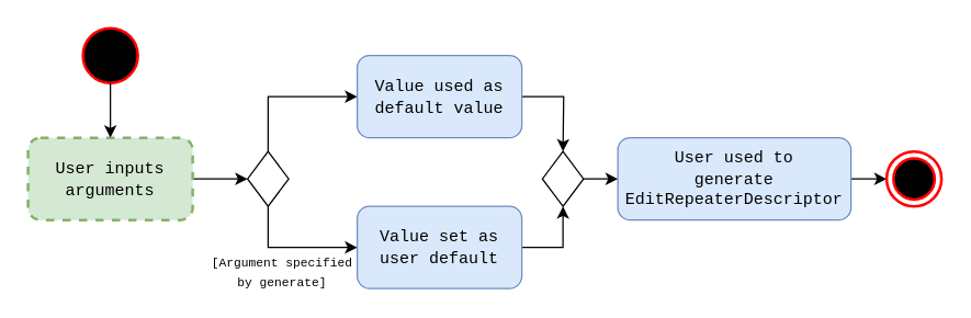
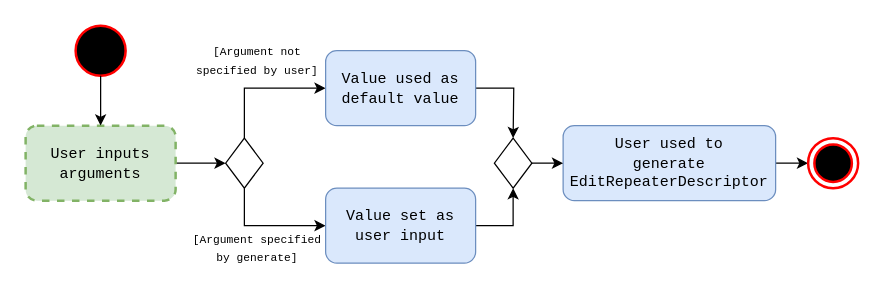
+ <mxCell id="19" value="&lt;font face=&quot;Courier New&quot; style=&quot;font-size: 9px&quot;&gt;[Argument not &lt;br&gt;specified by user]&lt;/font&gt;" style="text;html=1;resizable=0;points=[];autosize=1;align=center;verticalAlign=top;spacingTop=-4;" vertex="1" parent="1"><mxGeometry x="150" y="30" width="110" height="30" as="geometry" /></mxCell>
- <mxCell id="12" value="&lt;font face=&quot;Courier New&quot;&gt;Value set as user default&lt;/font&gt;" style="rounded=1;whiteSpace=wrap;html=1;strokeColor=#6c8ebf;strokeWidth=1;fillColor=#dae8fc;" vertex="1" parent="1"><mxGeometry x="260" y="150" width="120" height="60" as="geometry" /></mxCell>
+ <mxCell id="12" value="&lt;font face=&quot;Courier New&quot;&gt;Value set as user input&lt;/font&gt;" style="rounded=1;whiteSpace=wrap;html=1;strokeColor=#6c8ebf;strokeWidth=1;fillColor=#dae8fc;" vertex="1" parent="1"><mxGeometry x="260" y="150" width="120" height="60" as="geometry" /></mxCell>
